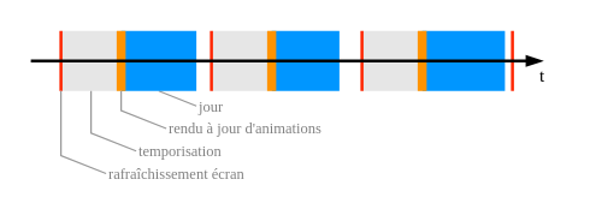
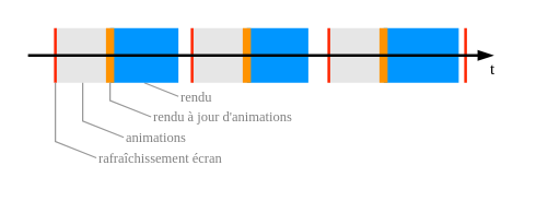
- <mxCell id="18" value="jour" style="text;html=1;strokeColor=none;fillColor=none;align=left;verticalAlign=middle;whiteSpace=wrap;rounded=0;fontFamily=Verdana;fontColor=#808080;fontSize=10;" vertex="1" parent="1"><mxGeometry x="130" y="60" width="40" height="20" as="geometry" /></mxCell>
+ <mxCell id="18" value="rendu" style="text;html=1;strokeColor=none;fillColor=none;align=left;verticalAlign=middle;whiteSpace=wrap;rounded=0;fontFamily=Verdana;fontColor=#808080;fontSize=10;" vertex="1" parent="1"><mxGeometry x="130" y="60" width="40" height="20" as="geometry" /></mxCell>
- <mxCell id="22" value="temporisation" style="text;html=1;strokeColor=none;fillColor=none;align=left;verticalAlign=middle;whiteSpace=wrap;rounded=0;fontFamily=Verdana;fontColor=#808080;fontSize=10;" vertex="1" parent="1"><mxGeometry x="90" y="90" width="80" height="20" as="geometry" /></mxCell>
+ <mxCell id="22" value="animations" style="text;html=1;strokeColor=none;fillColor=none;align=left;verticalAlign=middle;whiteSpace=wrap;rounded=0;fontFamily=Verdana;fontColor=#808080;fontSize=10;" vertex="1" parent="1"><mxGeometry x="90" y="90" width="80" height="20" as="geometry" /></mxCell>
